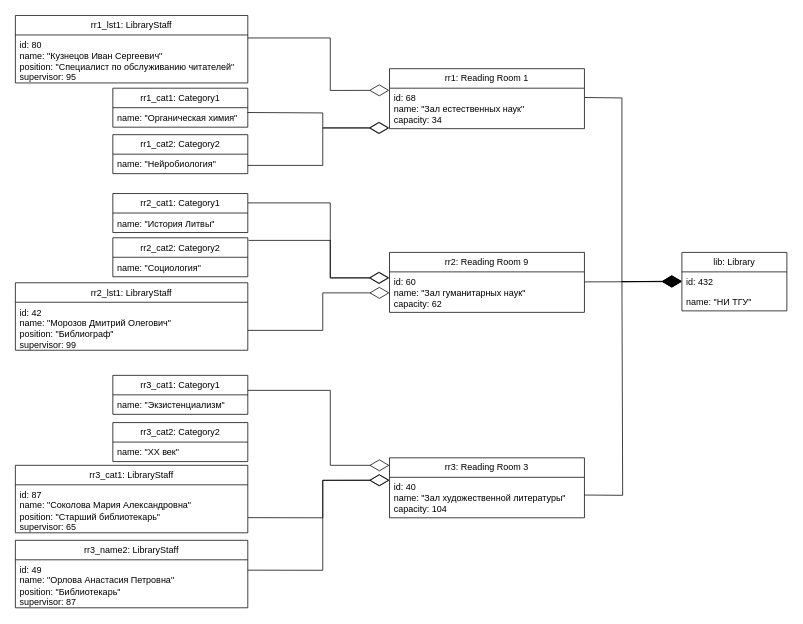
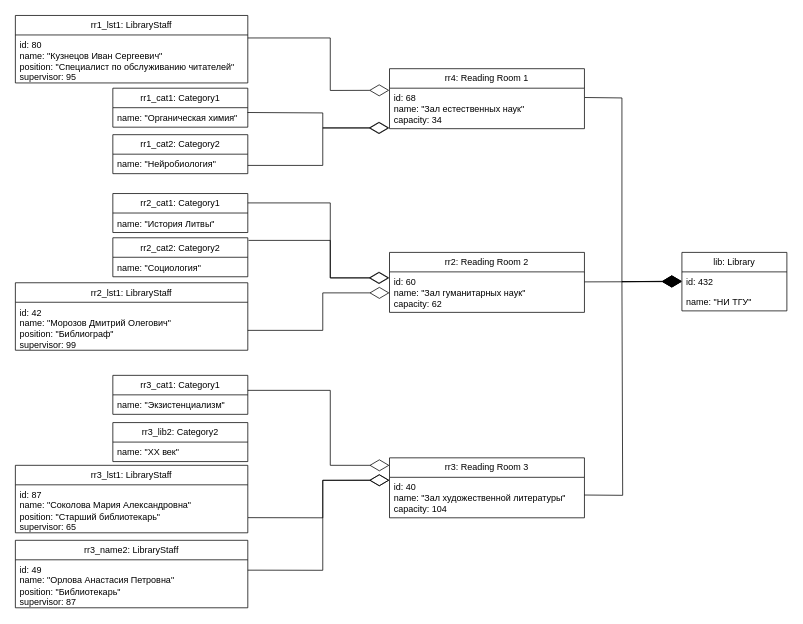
- <mxCell id="5" value="rr1: Reading Room 1" style="swimlane;fontStyle=0;childLayout=stackLayout;horizontal=1;startSize=26;fillColor=none;horizontalStack=0;resizeParent=1;resizeParentMax=0;resizeLast=0;collapsible=1;marginBottom=0;whiteSpace=wrap;html=1;" parent="1" vertex="1"><mxGeometry x="519" y="91" width="260" height="80" as="geometry" /></mxCell>
+ <mxCell id="5" value="rr4: Reading Room 1" style="swimlane;fontStyle=0;childLayout=stackLayout;horizontal=1;startSize=26;fillColor=none;horizontalStack=0;resizeParent=1;resizeParentMax=0;resizeLast=0;collapsible=1;marginBottom=0;whiteSpace=wrap;html=1;" parent="1" vertex="1"><mxGeometry x="519" y="91" width="260" height="80" as="geometry" /></mxCell>
- <mxCell id="7" value="rr2: Reading Room 9" style="swimlane;fontStyle=0;childLayout=stackLayout;horizontal=1;startSize=26;fillColor=none;horizontalStack=0;resizeParent=1;resizeParentMax=0;resizeLast=0;collapsible=1;marginBottom=0;whiteSpace=wrap;html=1;" parent="1" vertex="1"><mxGeometry x="519" y="336" width="260" height="80" as="geometry" /></mxCell>
+ <mxCell id="7" value="rr2: Reading Room 2" style="swimlane;fontStyle=0;childLayout=stackLayout;horizontal=1;startSize=26;fillColor=none;horizontalStack=0;resizeParent=1;resizeParentMax=0;resizeLast=0;collapsible=1;marginBottom=0;whiteSpace=wrap;html=1;" parent="1" vertex="1"><mxGeometry x="519" y="336" width="260" height="80" as="geometry" /></mxCell>
- <mxCell id="21" value="rr3_cat2: Category2" style="swimlane;fontStyle=0;childLayout=stackLayout;horizontal=1;startSize=26;fillColor=none;horizontalStack=0;resizeParent=1;resizeParentMax=0;resizeLast=0;collapsible=1;marginBottom=0;whiteSpace=wrap;html=1;" parent="1" vertex="1"><mxGeometry x="150" y="563" width="180" height="52" as="geometry" /></mxCell>
+ <mxCell id="21" value="rr3_lib2: Category2" style="swimlane;fontStyle=0;childLayout=stackLayout;horizontal=1;startSize=26;fillColor=none;horizontalStack=0;resizeParent=1;resizeParentMax=0;resizeLast=0;collapsible=1;marginBottom=0;whiteSpace=wrap;html=1;" parent="1" vertex="1"><mxGeometry x="150" y="563" width="180" height="52" as="geometry" /></mxCell>
- <mxCell id="27" value="rr3_cat1: LibraryStaff" style="swimlane;fontStyle=0;childLayout=stackLayout;horizontal=1;startSize=26;fillColor=none;horizontalStack=0;resizeParent=1;resizeParentMax=0;resizeLast=0;collapsible=1;marginBottom=0;whiteSpace=wrap;html=1;" parent="1" vertex="1"><mxGeometry x="20" y="620" width="310" height="90" as="geometry" /></mxCell>
+ <mxCell id="27" value="rr3_lst1: LibraryStaff" style="swimlane;fontStyle=0;childLayout=stackLayout;horizontal=1;startSize=26;fillColor=none;horizontalStack=0;resizeParent=1;resizeParentMax=0;resizeLast=0;collapsible=1;marginBottom=0;whiteSpace=wrap;html=1;" parent="1" vertex="1"><mxGeometry x="20" y="620" width="310" height="90" as="geometry" /></mxCell>
